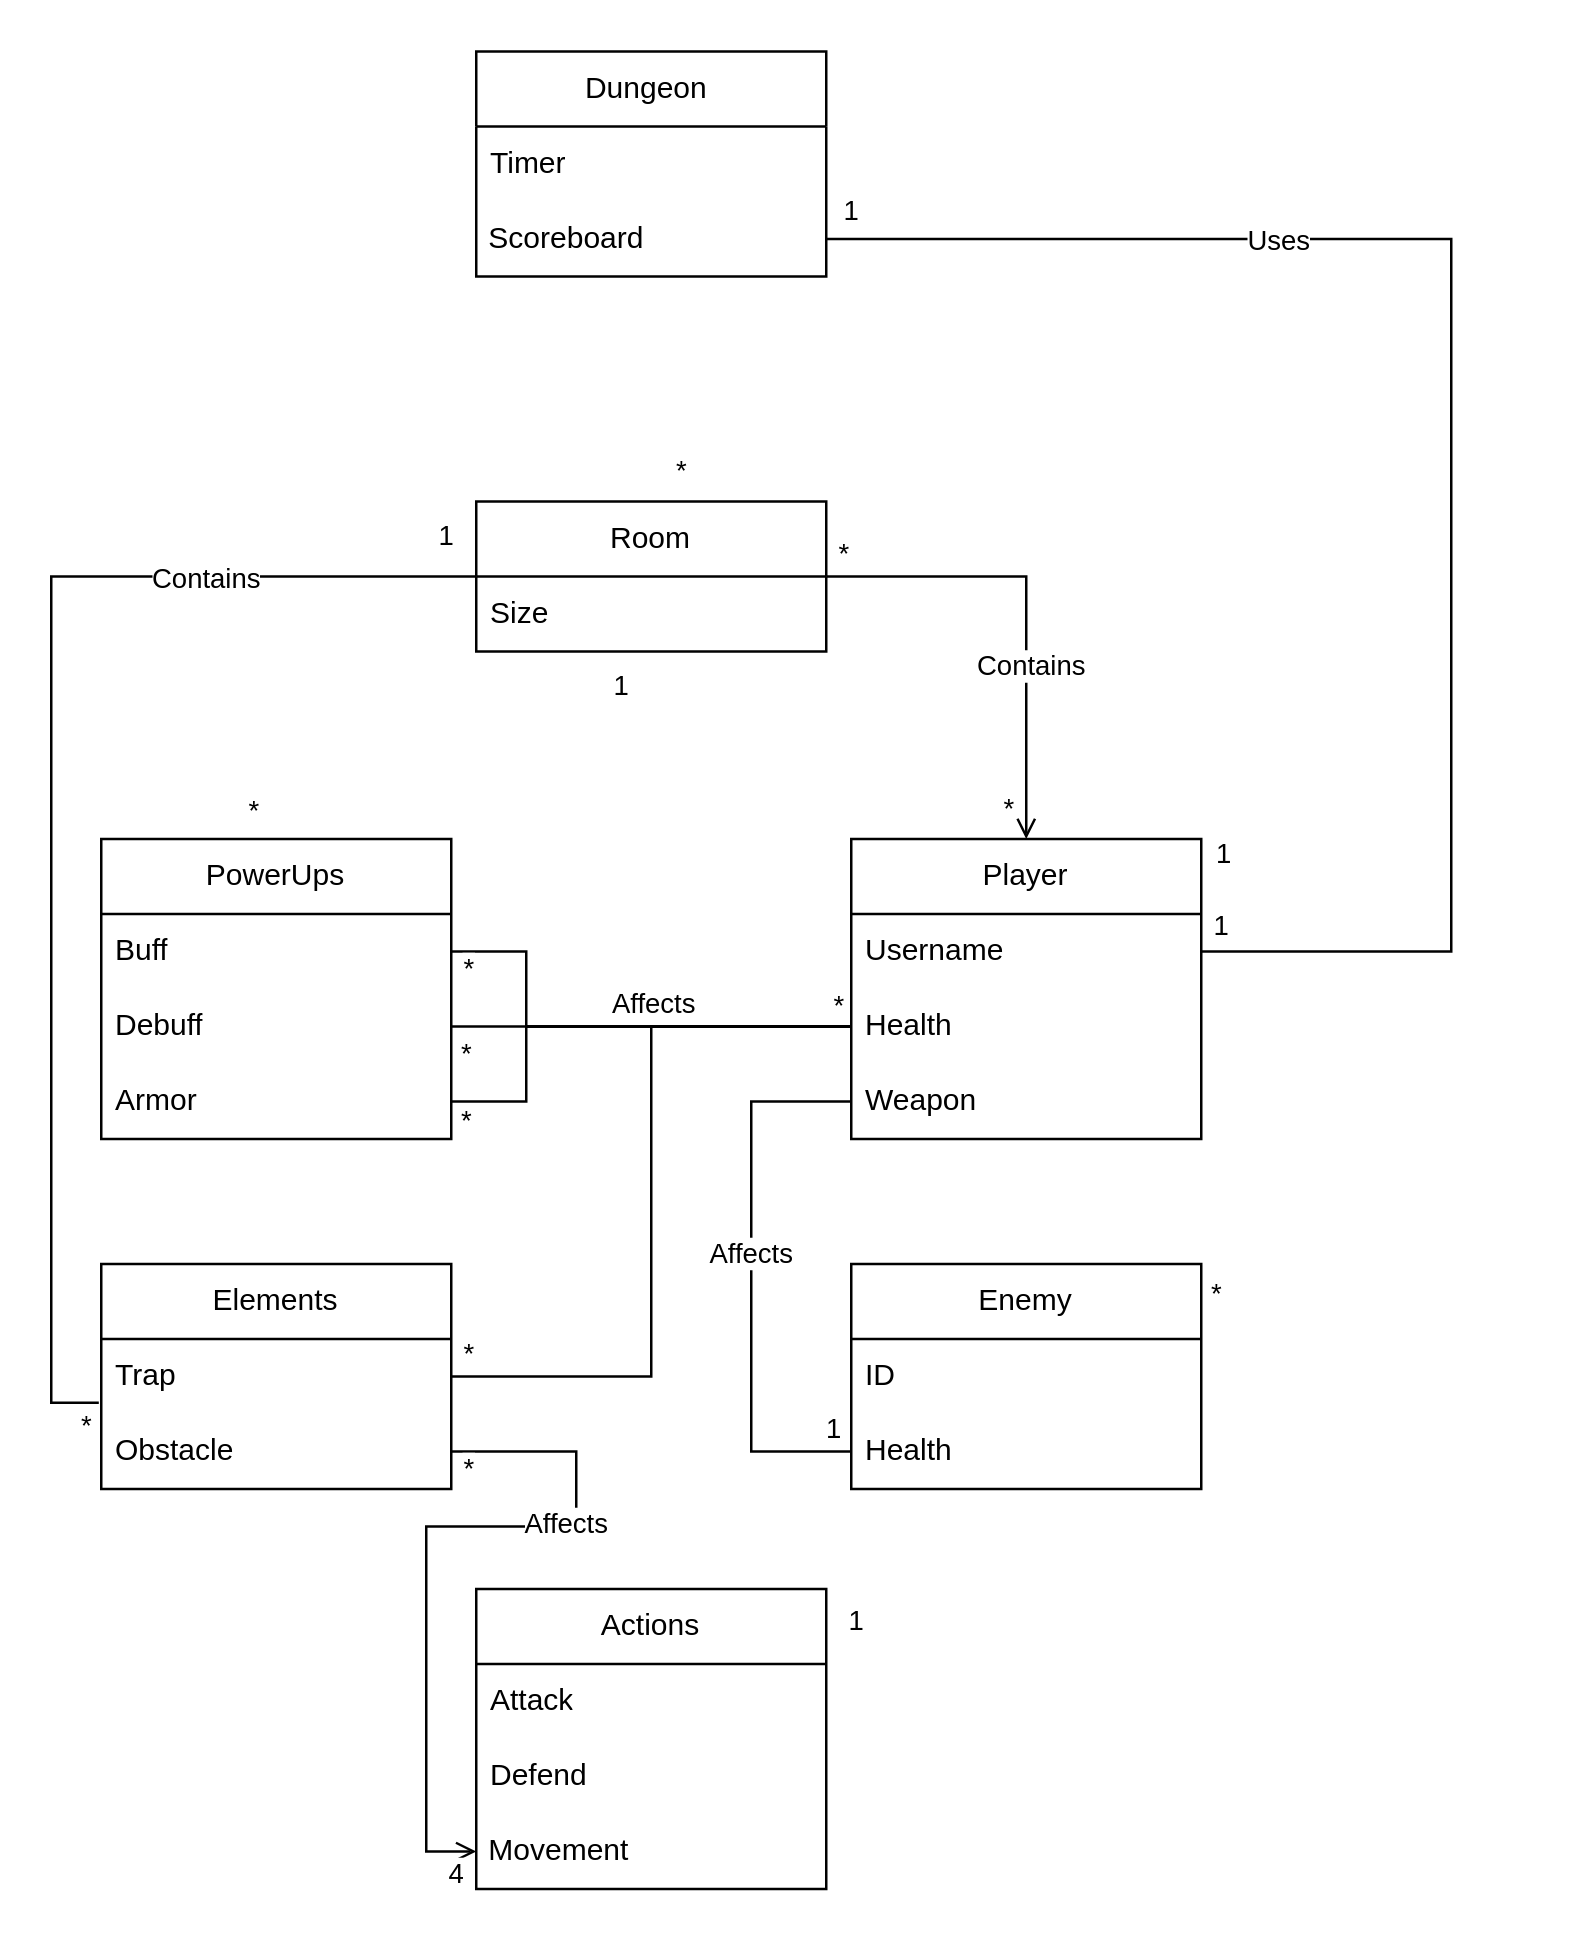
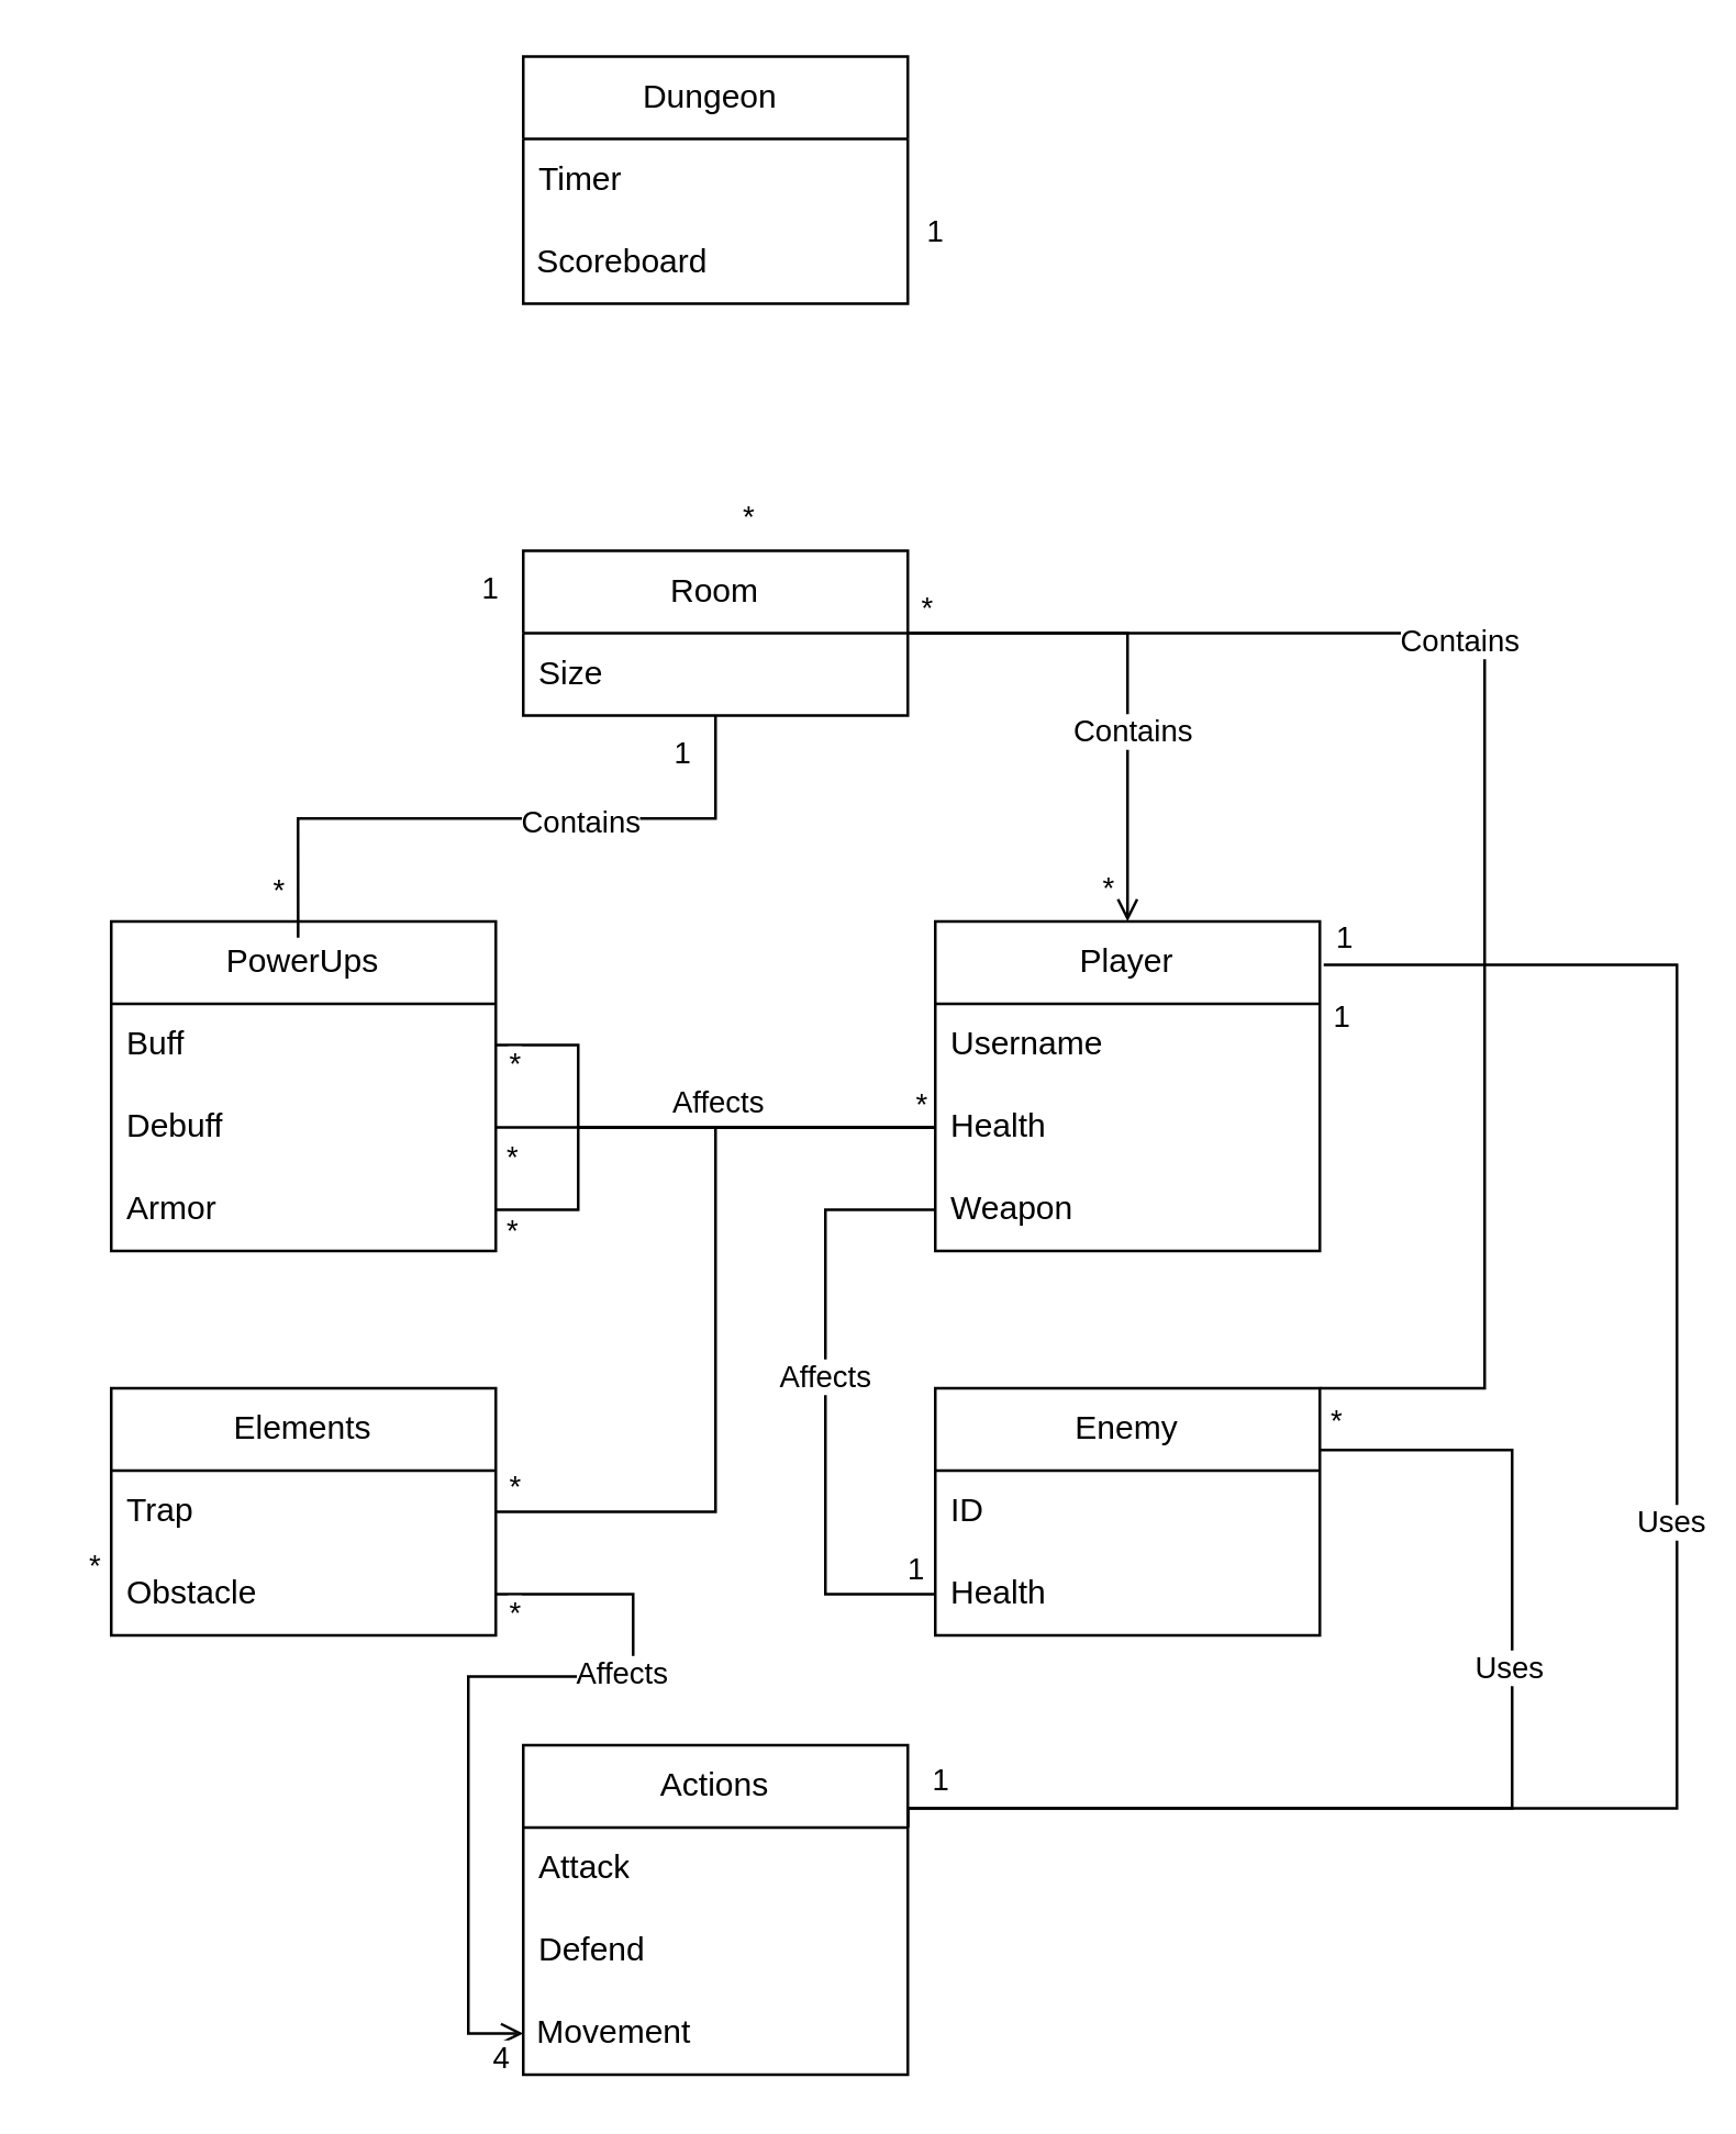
- <mxCell id="46" style="edgeStyle=orthogonalEdgeStyle;rounded=0;orthogonalLoop=1;jettySize=auto;html=1;entryX=1;entryY=0.5;entryDx=0;entryDy=0;endArrow=none;endFill=0;" parent="1" source="3" target="39" edge="1"><mxGeometry relative="1" as="geometry"><Array as="points"><mxPoint x="580" y="380" /><mxPoint x="580" y="95" /></Array></mxGeometry></mxCell>
- <mxCell id="47" value="Uses" style="edgeLabel;html=1;align=center;verticalAlign=middle;resizable=0;points=[];" parent="46" vertex="1" connectable="0"><mxGeometry x="0.202" y="3" relative="1" as="geometry"><mxPoint x="-67" y="-3" as="offset" /></mxGeometry></mxCell>
+ <mxCell id="24" style="edgeStyle=orthogonalEdgeStyle;rounded=0;orthogonalLoop=1;jettySize=auto;html=1;entryX=1;entryY=0;entryDx=0;entryDy=0;endArrow=none;endFill=0;" parent="1" source="26" target="8" edge="1"><mxGeometry relative="1" as="geometry"><Array as="points"><mxPoint x="540" y="230" /><mxPoint x="540" y="505" /></Array></mxGeometry></mxCell>
+ <mxCell id="25" value="Contains" style="edgeLabel;html=1;align=center;verticalAlign=middle;resizable=0;points=[];" parent="24" vertex="1" connectable="0"><mxGeometry x="-0.265" y="-2" relative="1" as="geometry"><mxPoint as="offset" /></mxGeometry></mxCell>
+ <mxCell id="18" style="edgeStyle=orthogonalEdgeStyle;rounded=0;orthogonalLoop=1;jettySize=auto;html=1;entryX=0.486;entryY=0.049;entryDx=0;entryDy=0;entryPerimeter=0;exitX=0.5;exitY=1;exitDx=0;exitDy=0;endArrow=none;endFill=0;" parent="1" source="26" target="11" edge="1"><mxGeometry relative="1" as="geometry" /></mxCell>
+ <mxCell id="19" value="Contains" style="edgeLabel;html=1;align=center;verticalAlign=middle;resizable=0;points=[];" parent="18" vertex="1" connectable="0"><mxGeometry x="-0.254" y="1" relative="1" as="geometry"><mxPoint as="offset" /></mxGeometry></mxCell>
- <mxCell id="20" style="edgeStyle=orthogonalEdgeStyle;rounded=0;orthogonalLoop=1;jettySize=auto;html=1;entryX=-0.007;entryY=-0.15;entryDx=0;entryDy=0;entryPerimeter=0;endArrow=none;endFill=0;" parent="1" source="26" target="17" edge="1"><mxGeometry relative="1" as="geometry"><Array as="points"><mxPoint x="20" y="230" /><mxPoint x="20" y="561" /></Array></mxGeometry></mxCell>
- <mxCell id="21" value="Contains" style="edgeLabel;html=1;align=center;verticalAlign=middle;resizable=0;points=[];" parent="20" vertex="1" connectable="0"><mxGeometry x="-0.722" y="2" relative="1" as="geometry"><mxPoint x="-37" y="-2" as="offset" /></mxGeometry></mxCell>
+ <mxCell id="42" style="edgeStyle=orthogonalEdgeStyle;rounded=0;orthogonalLoop=1;jettySize=auto;html=1;entryX=1;entryY=0.25;entryDx=0;entryDy=0;endArrow=none;endFill=0;exitX=1.01;exitY=0.132;exitDx=0;exitDy=0;exitPerimeter=0;" parent="1" source="2" target="33" edge="1"><mxGeometry relative="1" as="geometry"><Array as="points"><mxPoint x="610" y="351" /><mxPoint x="610" y="658" /></Array></mxGeometry></mxCell>
+ <mxCell id="43" value="Uses" style="edgeLabel;html=1;align=center;verticalAlign=middle;resizable=0;points=[];" parent="42" vertex="1" connectable="0"><mxGeometry x="-0.085" y="-3" relative="1" as="geometry"><mxPoint as="offset" /></mxGeometry></mxCell>
+ <mxCell id="6" style="edgeStyle=orthogonalEdgeStyle;rounded=0;orthogonalLoop=1;jettySize=auto;html=1;exitX=1;exitY=0.25;exitDx=0;exitDy=0;entryX=1;entryY=0.25;entryDx=0;entryDy=0;endArrow=none;endFill=0;" parent="1" source="8" target="33" edge="1"><mxGeometry relative="1" as="geometry"><Array as="points"><mxPoint x="550" y="528" /><mxPoint x="550" y="658" /></Array></mxGeometry></mxCell>
+ <mxCell id="7" value="Uses" style="edgeLabel;html=1;align=center;verticalAlign=middle;resizable=0;points=[];" parent="6" vertex="1" connectable="0"><mxGeometry x="-0.302" y="-2" relative="1" as="geometry"><mxPoint as="offset" /></mxGeometry></mxCell>
